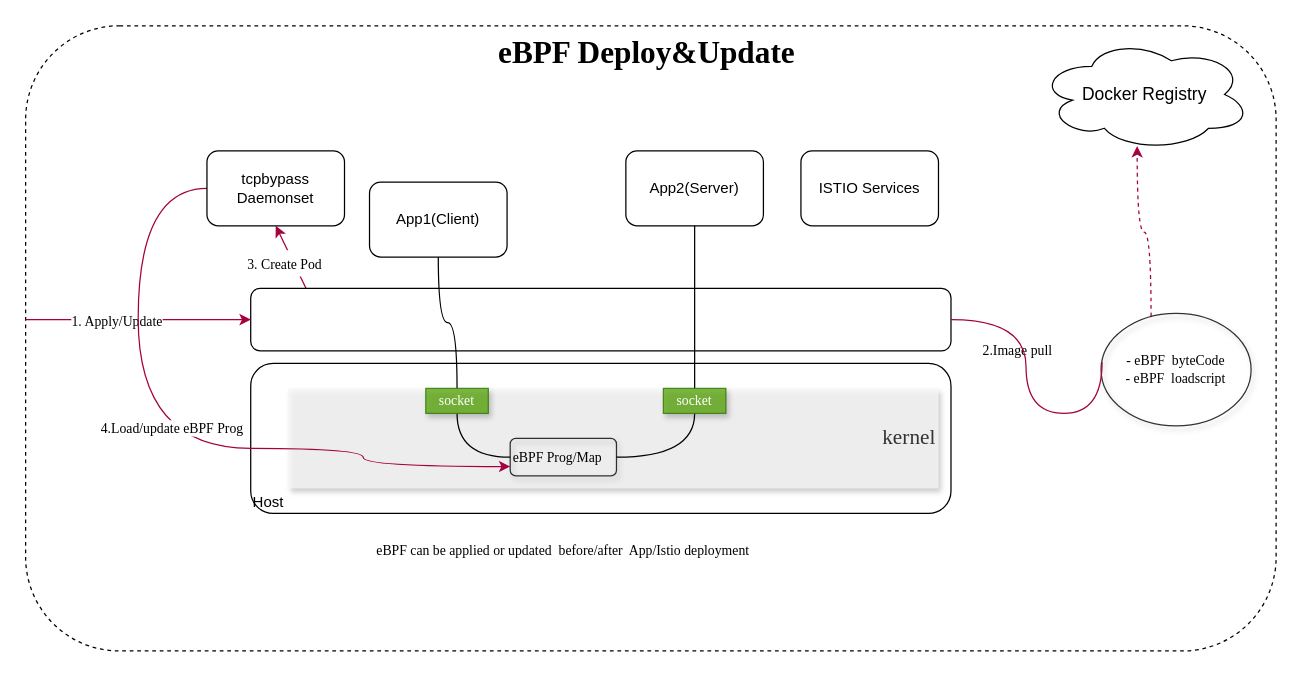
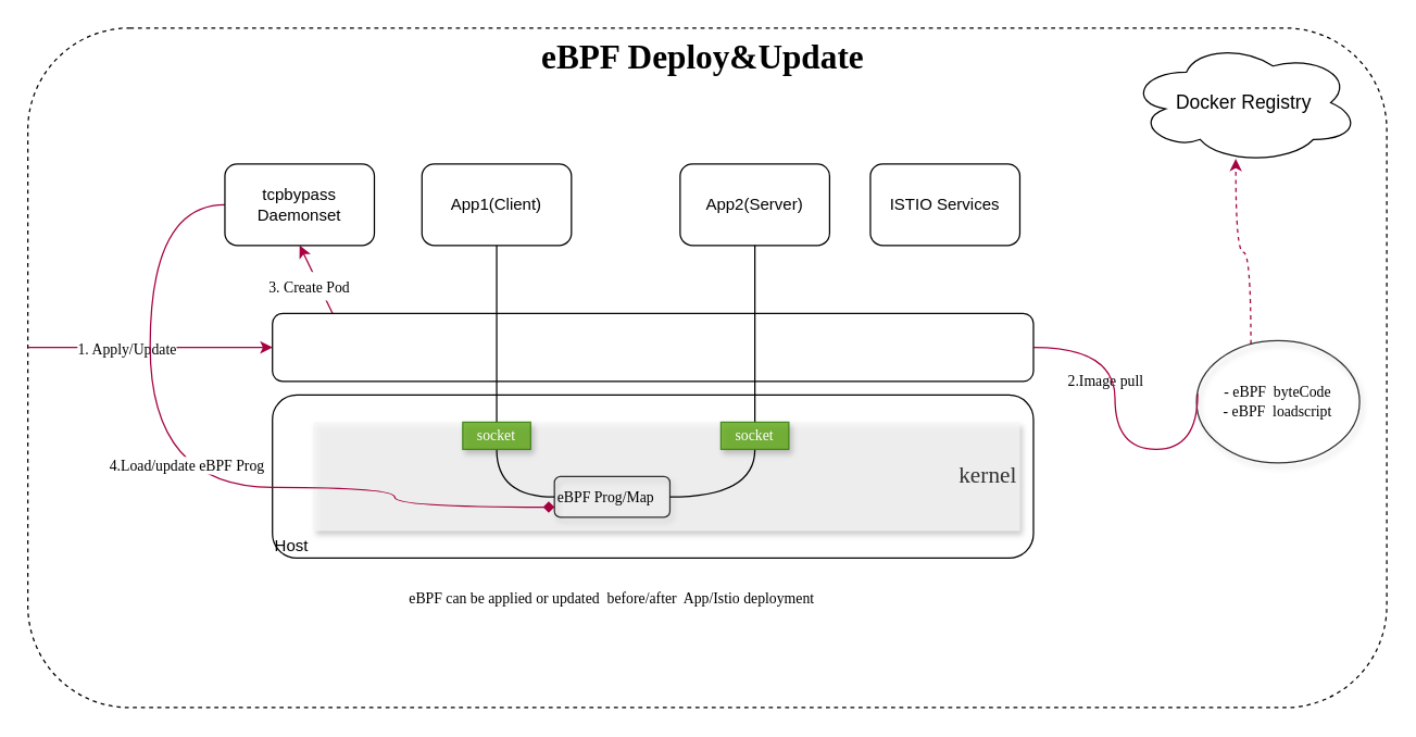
- <mxCell id="16" value="App1(Client)" style="rounded=1;whiteSpace=wrap;html=1;" vertex="1" parent="1"><mxGeometry x="295" y="145" width="110" height="60" as="geometry" /></mxCell>
+ <mxCell id="16" value="App1(Client)" style="rounded=1;whiteSpace=wrap;html=1;" vertex="1" parent="1"><mxGeometry x="310" y="120" width="110" height="60" as="geometry" /></mxCell>
- <mxCell id="11" style="edgeStyle=orthogonalEdgeStyle;curved=1;rounded=0;sketch=0;orthogonalLoop=1;jettySize=auto;html=1;entryX=0;entryY=0.75;entryDx=0;entryDy=0;fontFamily=Comic Sans MS;fontSize=11;startArrow=none;startFill=0;endArrow=classic;endFill=1;exitX=0;exitY=0.5;exitDx=0;exitDy=0;fillColor=#d80073;strokeColor=#A50040;" edge="1" parent="1" source="13" target="22"><mxGeometry relative="1" as="geometry"><mxPoint x="290" y="370" as="targetPoint" /><Array as="points"><mxPoint x="110" y="150" /><mxPoint x="110" y="358" /><mxPoint x="290" y="358" /></Array></mxGeometry></mxCell>
+ <mxCell id="11" style="edgeStyle=orthogonalEdgeStyle;curved=1;rounded=0;sketch=0;orthogonalLoop=1;jettySize=auto;html=1;entryX=0;entryY=0.75;entryDx=0;entryDy=0;fontFamily=Comic Sans MS;fontSize=11;startArrow=none;startFill=0;endArrow=diamond;endFill=1;exitX=0;exitY=0.5;exitDx=0;exitDy=0;fillColor=#d80073;strokeColor=#A50040;" edge="1" parent="1" source="13" target="22"><mxGeometry relative="1" as="geometry"><mxPoint x="290" y="370" as="targetPoint" /><Array as="points"><mxPoint x="110" y="150" /><mxPoint x="110" y="358" /><mxPoint x="290" y="358" /></Array></mxGeometry></mxCell>
